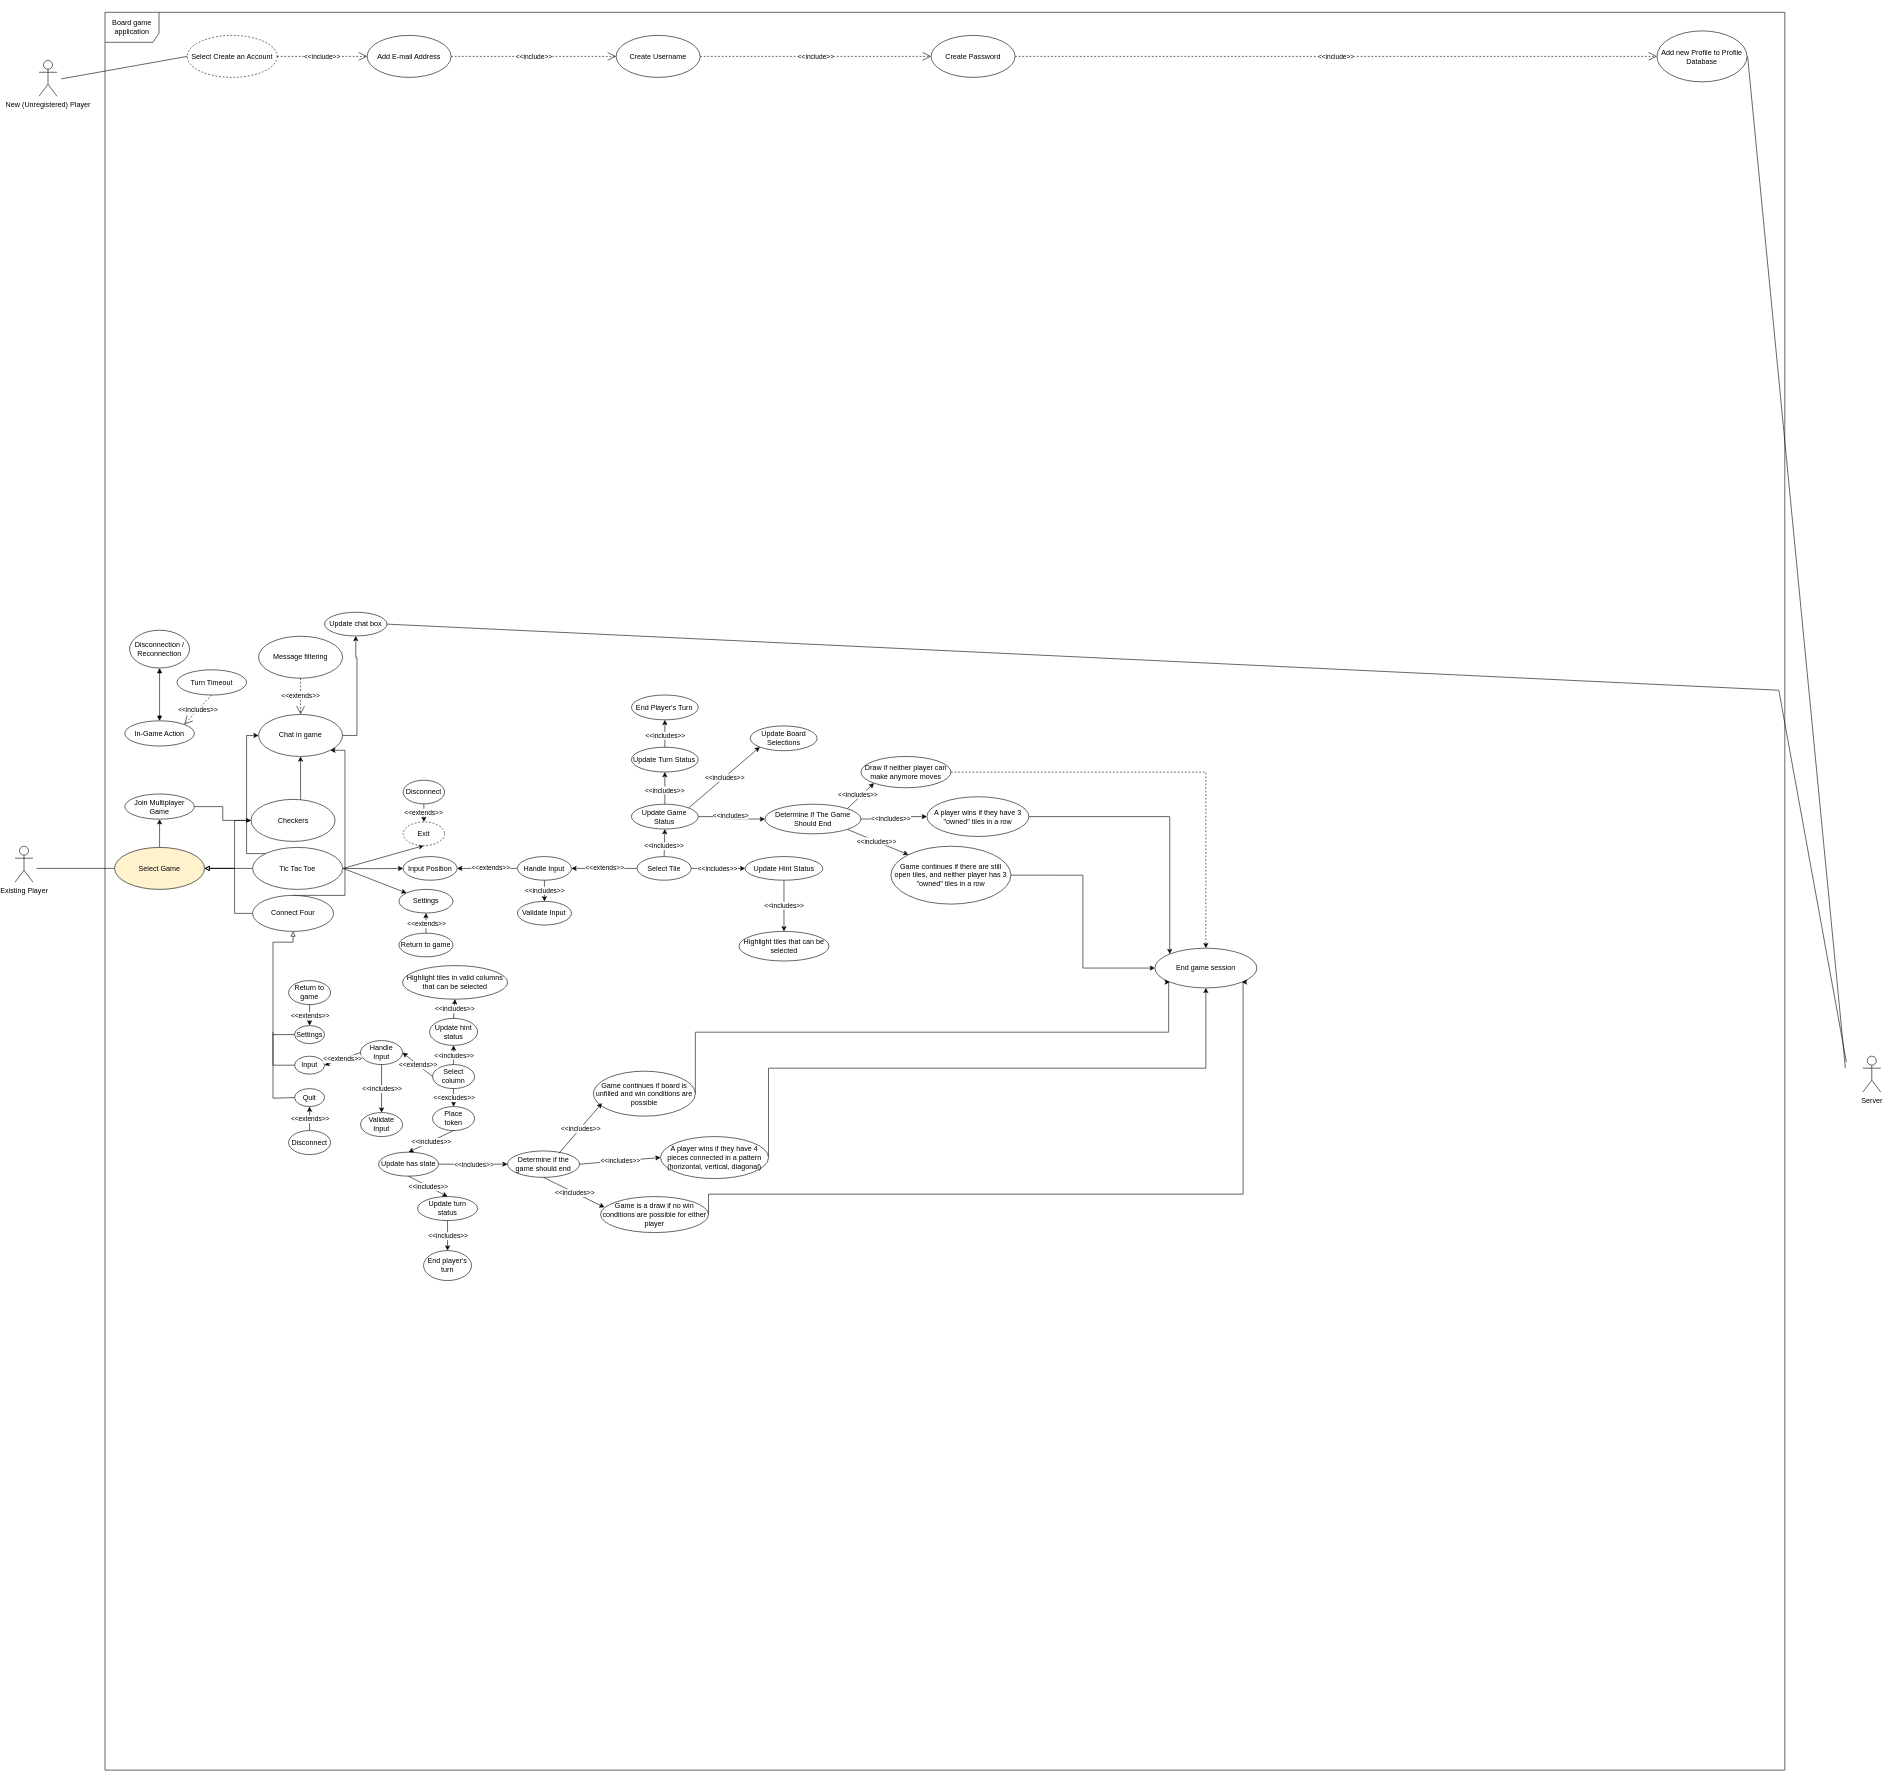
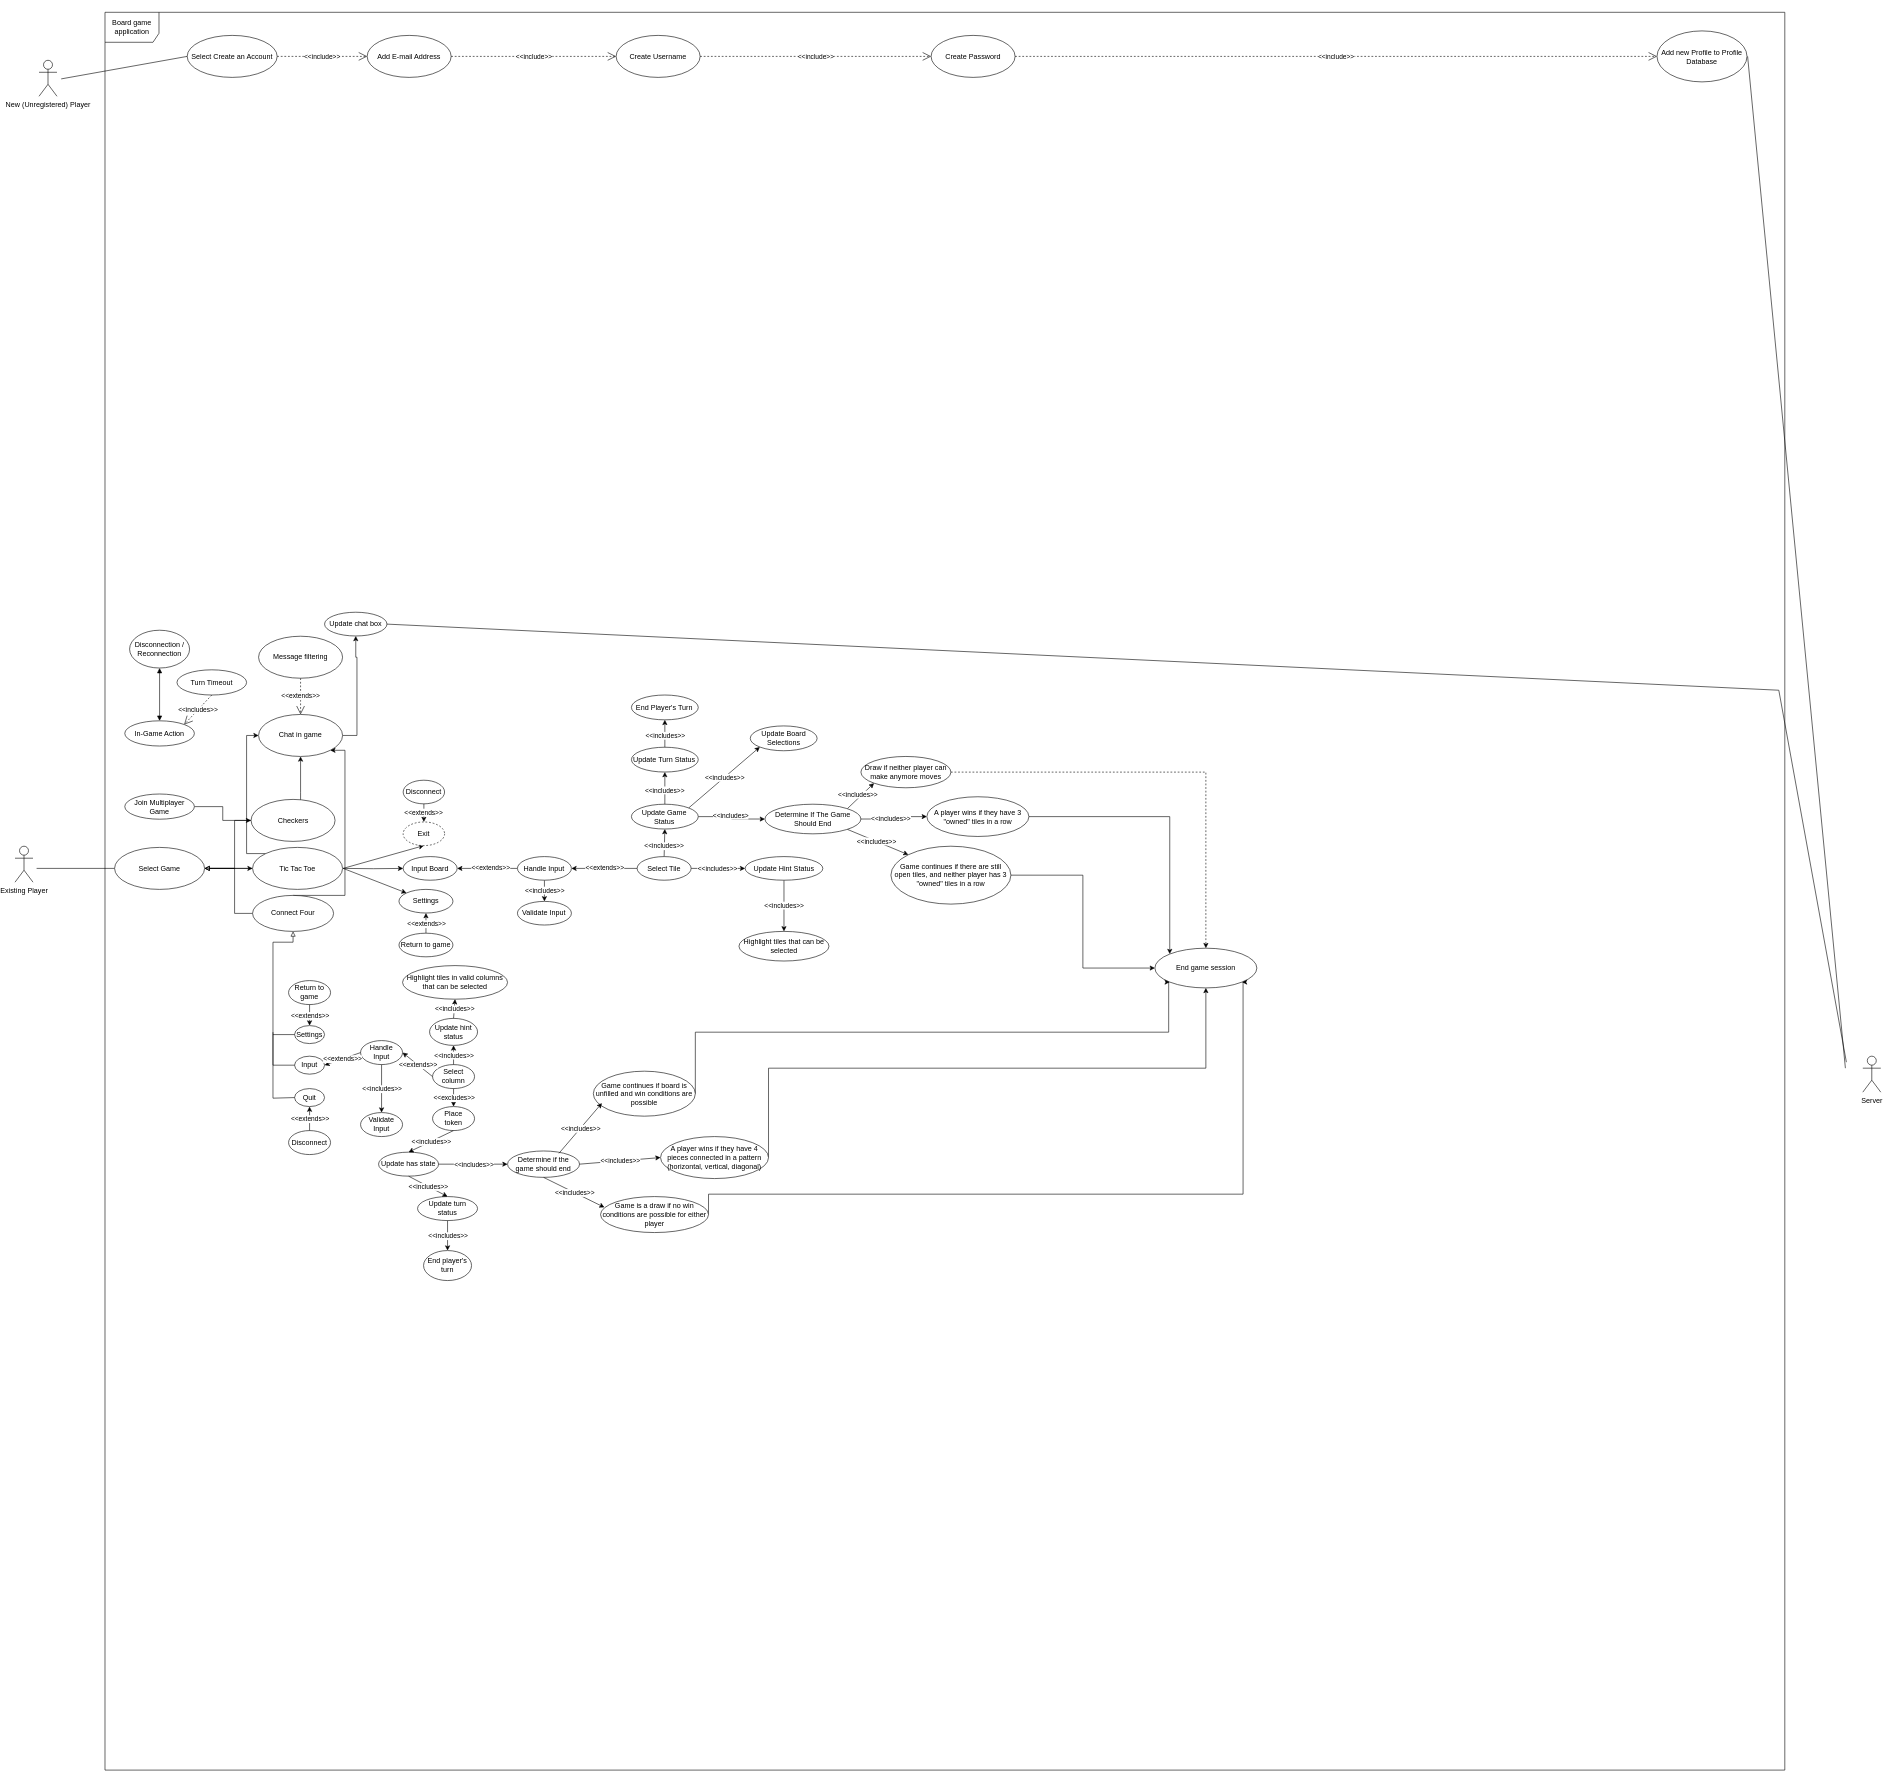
- <mxCell id="5" value="Select Create an Account" style="ellipse;whiteSpace=wrap;html=1;dashed=1;" vertex="1" parent="1"><mxGeometry x="307" y="58.5" width="150" height="70" as="geometry" /></mxCell>
+ <mxCell id="5" value="Select Create an Account" style="ellipse;whiteSpace=wrap;html=1;" vertex="1" parent="1"><mxGeometry x="307" y="58.5" width="150" height="70" as="geometry" /></mxCell>
- <mxCell id="18" value="" style="edgeStyle=orthogonalEdgeStyle;rounded=0;orthogonalLoop=1;jettySize=auto;html=1;" edge="1" parent="1" source="19" target="146"><mxGeometry relative="1" as="geometry" /></mxCell>
+ <mxCell id="18" value="" style="edgeStyle=orthogonalEdgeStyle;rounded=0;orthogonalLoop=1;jettySize=auto;html=1;" edge="1" parent="1" source="19" target="28"><mxGeometry relative="1" as="geometry" /></mxCell>
- <mxCell id="19" value="Select Game" style="ellipse;whiteSpace=wrap;html=1;fillColor=#fff2cc;" vertex="1" parent="1"><mxGeometry x="186" y="1412" width="150" height="70" as="geometry" /></mxCell>
+ <mxCell id="19" value="Select Game" style="ellipse;whiteSpace=wrap;html=1;" vertex="1" parent="1"><mxGeometry x="186" y="1412" width="150" height="70" as="geometry" /></mxCell>
- <mxCell id="35" value="Input Position" style="ellipse;whiteSpace=wrap;html=1;" vertex="1" parent="1"><mxGeometry x="667" y="1427.3" width="90" height="39.39" as="geometry" /></mxCell>
+ <mxCell id="35" value="Input Board" style="ellipse;whiteSpace=wrap;html=1;" vertex="1" parent="1"><mxGeometry x="667" y="1427.3" width="90" height="39.39" as="geometry" /></mxCell>
